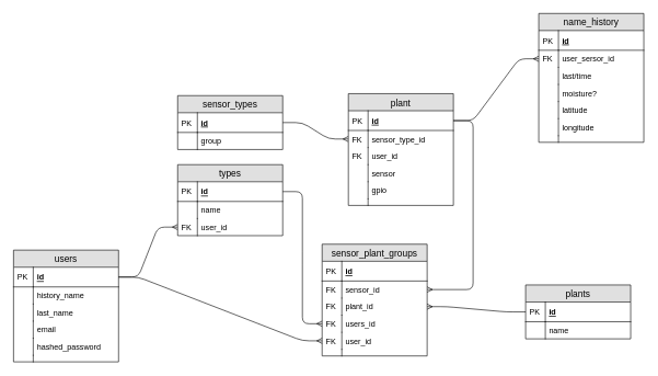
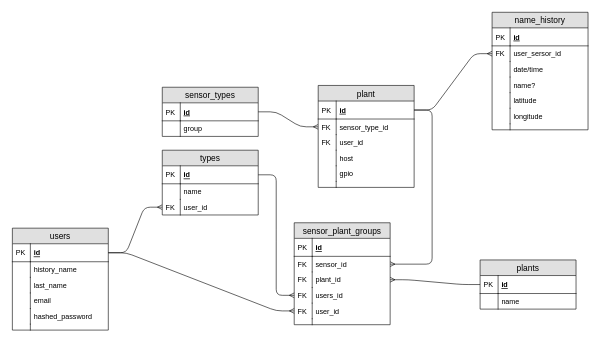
- <mxCell id="68" value="last/time" style="shape=partialRectangle;top=0;left=0;right=0;bottom=0;align=left;verticalAlign=top;fillColor=none;spacingLeft=34;spacingRight=4;overflow=hidden;rotatable=0;points=[[0,0.5],[1,0.5]];portConstraint=eastwest;dropTarget=0;fontSize=12;" parent="63" vertex="1"><mxGeometry y="82" width="160" height="26" as="geometry" /></mxCell>
+ <mxCell id="68" value="date/time" style="shape=partialRectangle;top=0;left=0;right=0;bottom=0;align=left;verticalAlign=top;fillColor=none;spacingLeft=34;spacingRight=4;overflow=hidden;rotatable=0;points=[[0,0.5],[1,0.5]];portConstraint=eastwest;dropTarget=0;fontSize=12;" parent="63" vertex="1"><mxGeometry y="82" width="160" height="26" as="geometry" /></mxCell>
- <mxCell id="70" value="moisture?" style="shape=partialRectangle;top=0;left=0;right=0;bottom=0;align=left;verticalAlign=top;fillColor=none;spacingLeft=34;spacingRight=4;overflow=hidden;rotatable=0;points=[[0,0.5],[1,0.5]];portConstraint=eastwest;dropTarget=0;fontSize=12;" parent="63" vertex="1"><mxGeometry y="108" width="160" height="26" as="geometry" /></mxCell>
+ <mxCell id="70" value="name?" style="shape=partialRectangle;top=0;left=0;right=0;bottom=0;align=left;verticalAlign=top;fillColor=none;spacingLeft=34;spacingRight=4;overflow=hidden;rotatable=0;points=[[0,0.5],[1,0.5]];portConstraint=eastwest;dropTarget=0;fontSize=12;" parent="63" vertex="1"><mxGeometry y="108" width="160" height="26" as="geometry" /></mxCell>
- <mxCell id="34" value="sensor" style="shape=partialRectangle;top=0;left=0;right=0;bottom=0;align=left;verticalAlign=top;fillColor=none;spacingLeft=34;spacingRight=4;overflow=hidden;rotatable=0;points=[[0,0.5],[1,0.5]];portConstraint=eastwest;dropTarget=0;fontSize=12;" parent="27" vertex="1"><mxGeometry y="108" width="160" height="26" as="geometry" /></mxCell>
+ <mxCell id="34" value="host" style="shape=partialRectangle;top=0;left=0;right=0;bottom=0;align=left;verticalAlign=top;fillColor=none;spacingLeft=34;spacingRight=4;overflow=hidden;rotatable=0;points=[[0,0.5],[1,0.5]];portConstraint=eastwest;dropTarget=0;fontSize=12;" parent="27" vertex="1"><mxGeometry y="108" width="160" height="26" as="geometry" /></mxCell>
